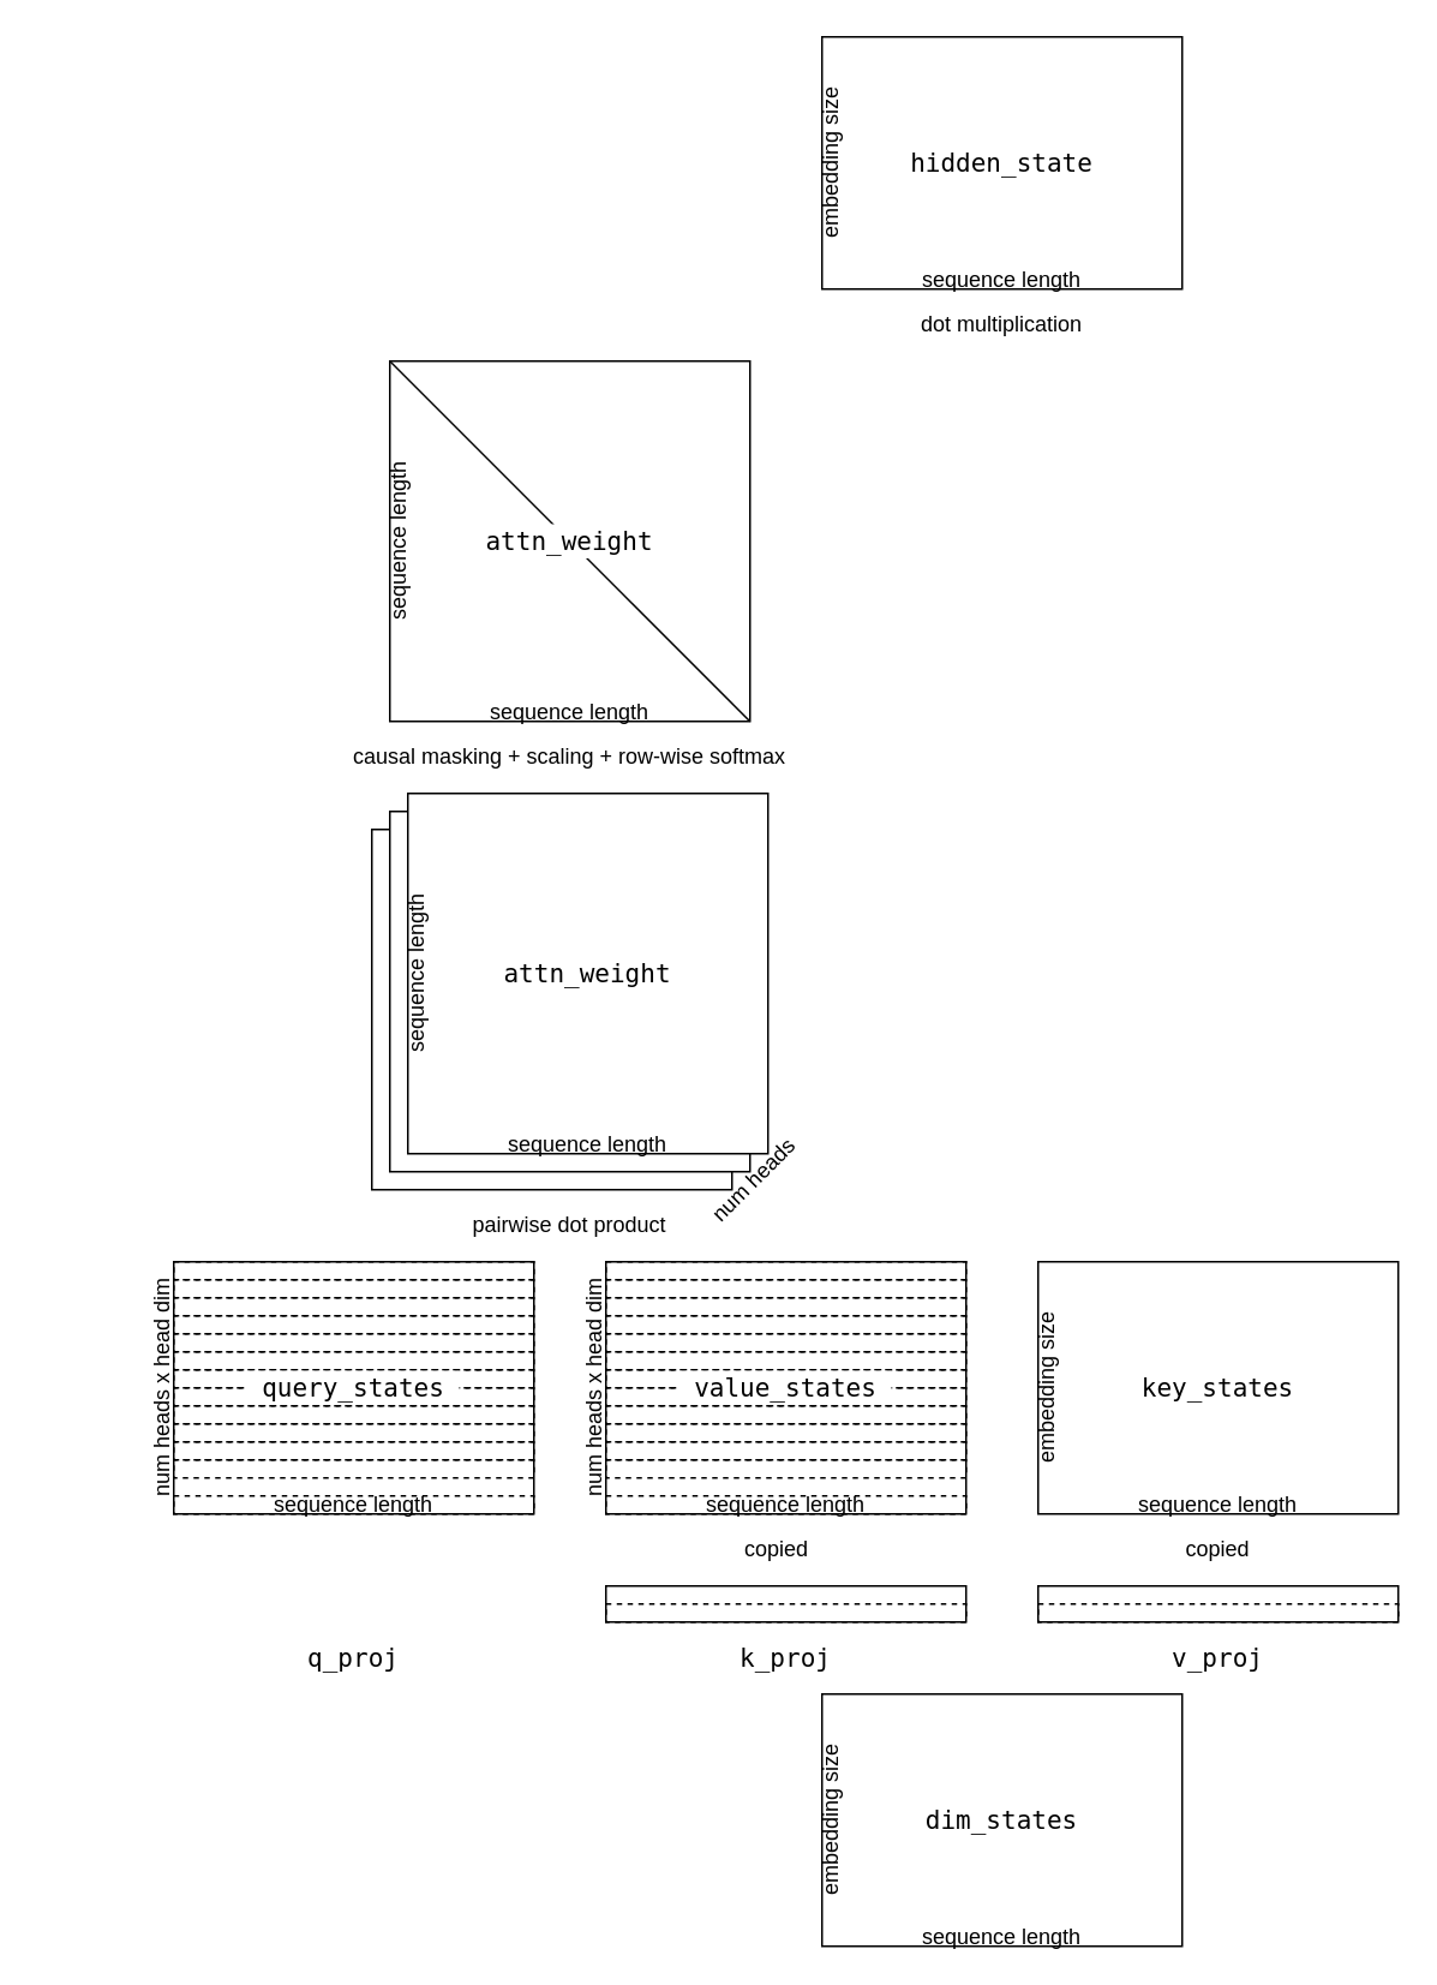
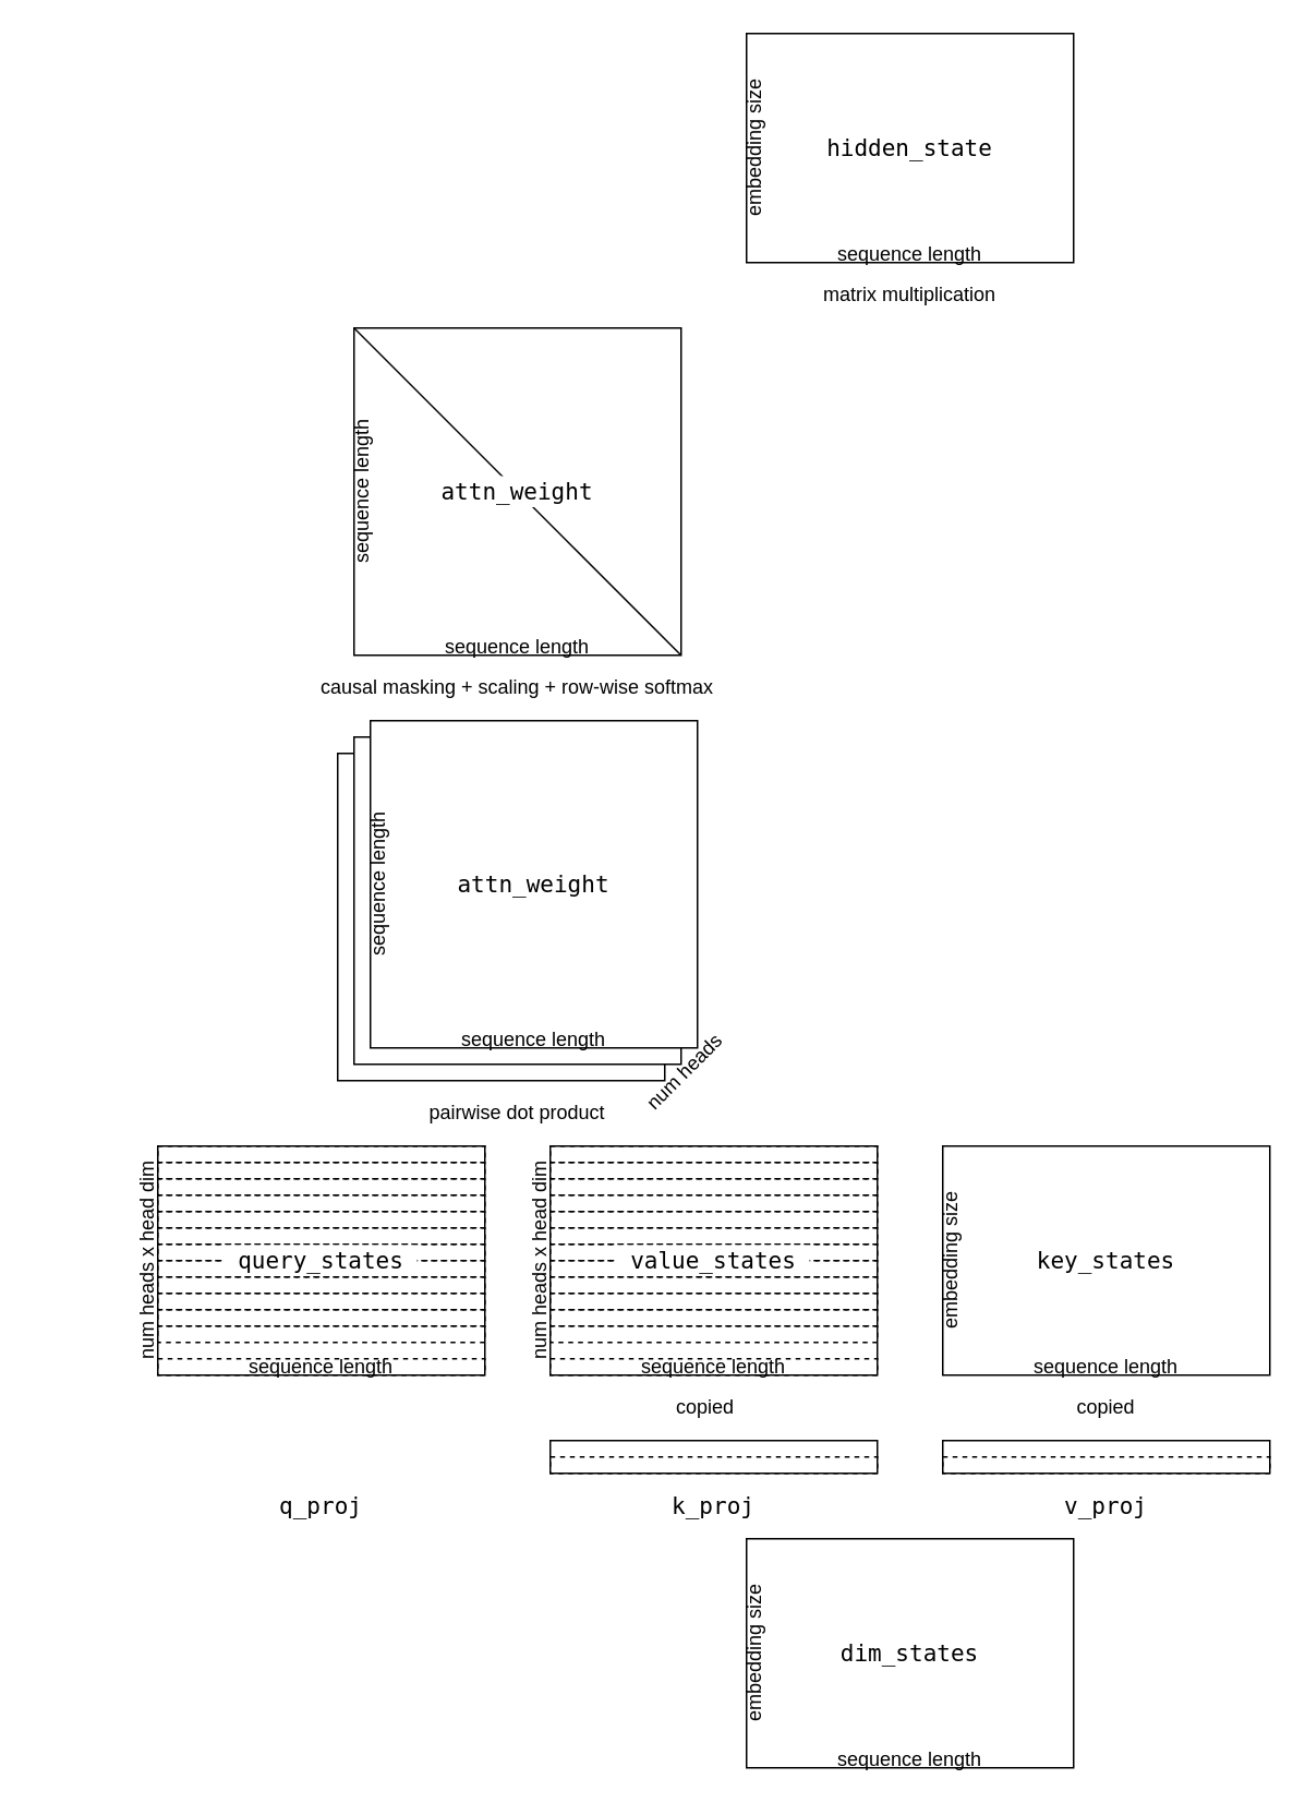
- <mxCell id="16" value="dot multiplication" style="text;html=1;align=center;verticalAlign=middle;whiteSpace=wrap;rounded=0;fillColor=none;" vertex="1" parent="1"><mxGeometry x="481" y="160" width="150" height="40" as="geometry" /></mxCell>
+ <mxCell id="16" value="matrix multiplication" style="text;html=1;align=center;verticalAlign=middle;whiteSpace=wrap;rounded=0;fillColor=none;" vertex="1" parent="1"><mxGeometry x="481" y="160" width="150" height="40" as="geometry" /></mxCell>
